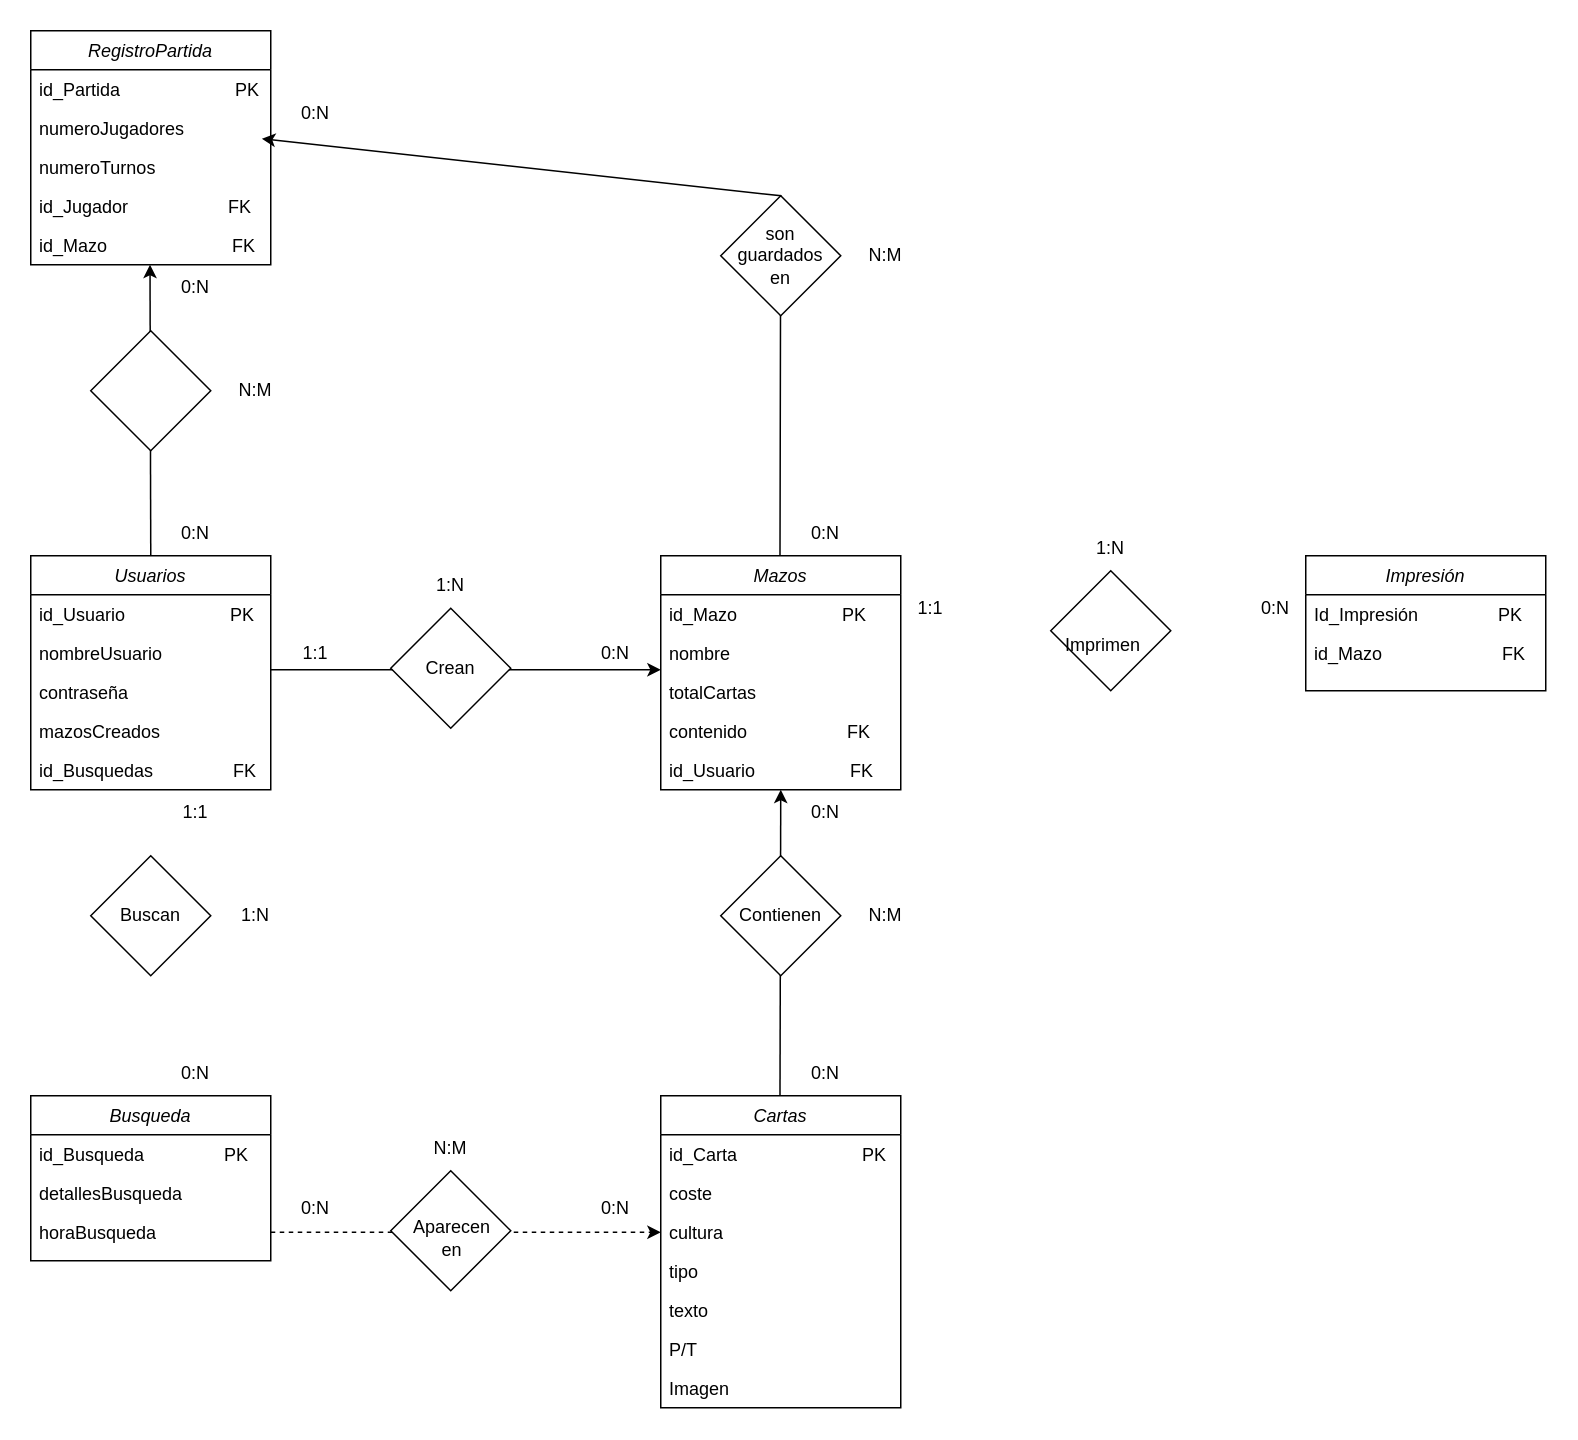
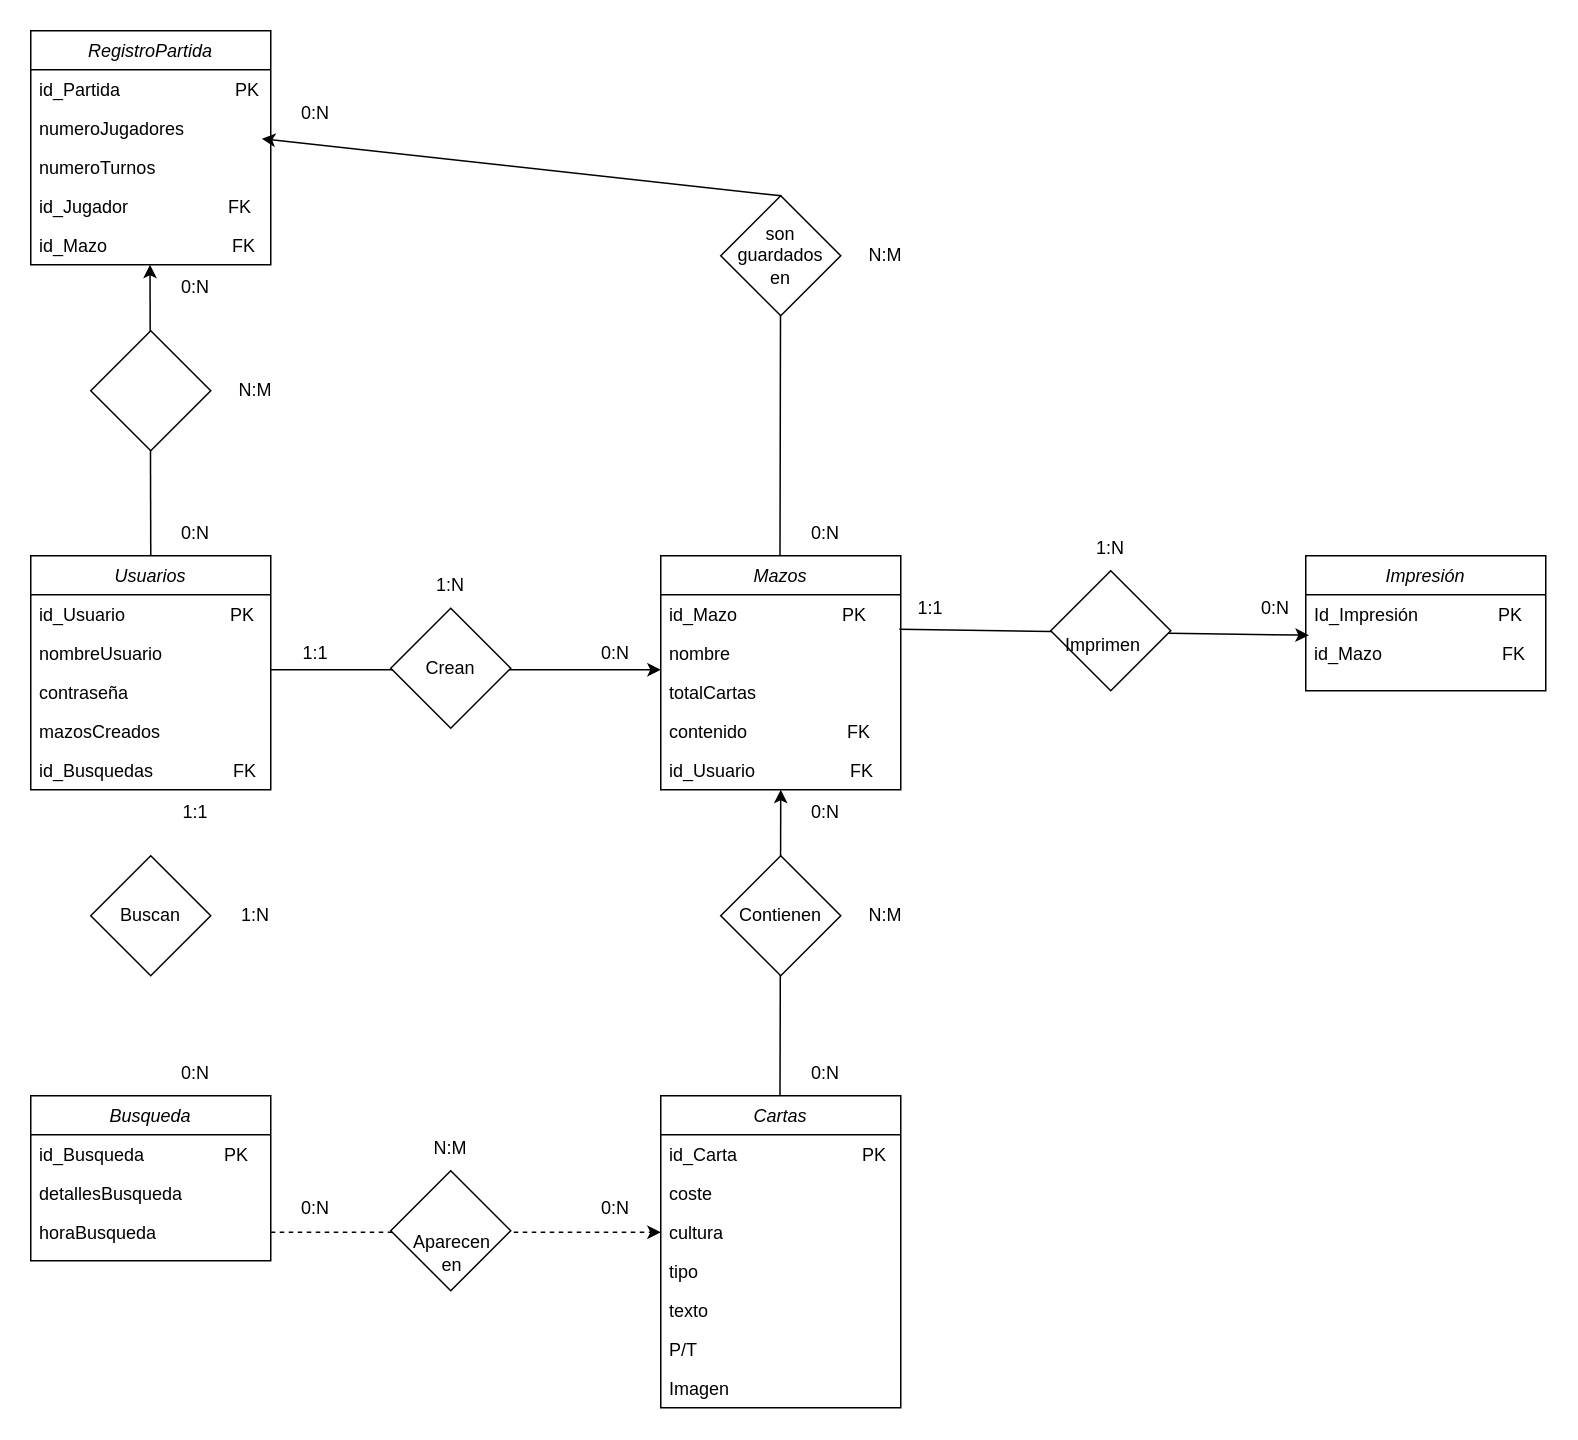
+ <mxCell id="37" value="" style="endArrow=classic;html=1;rounded=0;entryX=0.013;entryY=1.038;entryDx=0;entryDy=0;exitX=0.994;exitY=-0.115;exitDx=0;exitDy=0;entryPerimeter=0;exitPerimeter=0;" edge="1" parent="1" source="16" target="33"><mxGeometry width="50" height="50" relative="1" as="geometry"><mxPoint x="800" y="676" as="sourcePoint" /><mxPoint x="800" y="454" as="targetPoint" /></mxGeometry></mxCell>
- <mxCell id="50" value="Aparecen en" style="text;html=1;align=center;verticalAlign=middle;whiteSpace=wrap;rounded=0;" vertex="1" parent="1"><mxGeometry x="271" y="810" width="60" height="30" as="geometry" /></mxCell>
+ <mxCell id="50" value="Aparecen en" style="text;html=1;align=center;verticalAlign=middle;whiteSpace=wrap;rounded=0;" vertex="1" parent="1"><mxGeometry x="271" y="820" width="60" height="30" as="geometry" /></mxCell>
